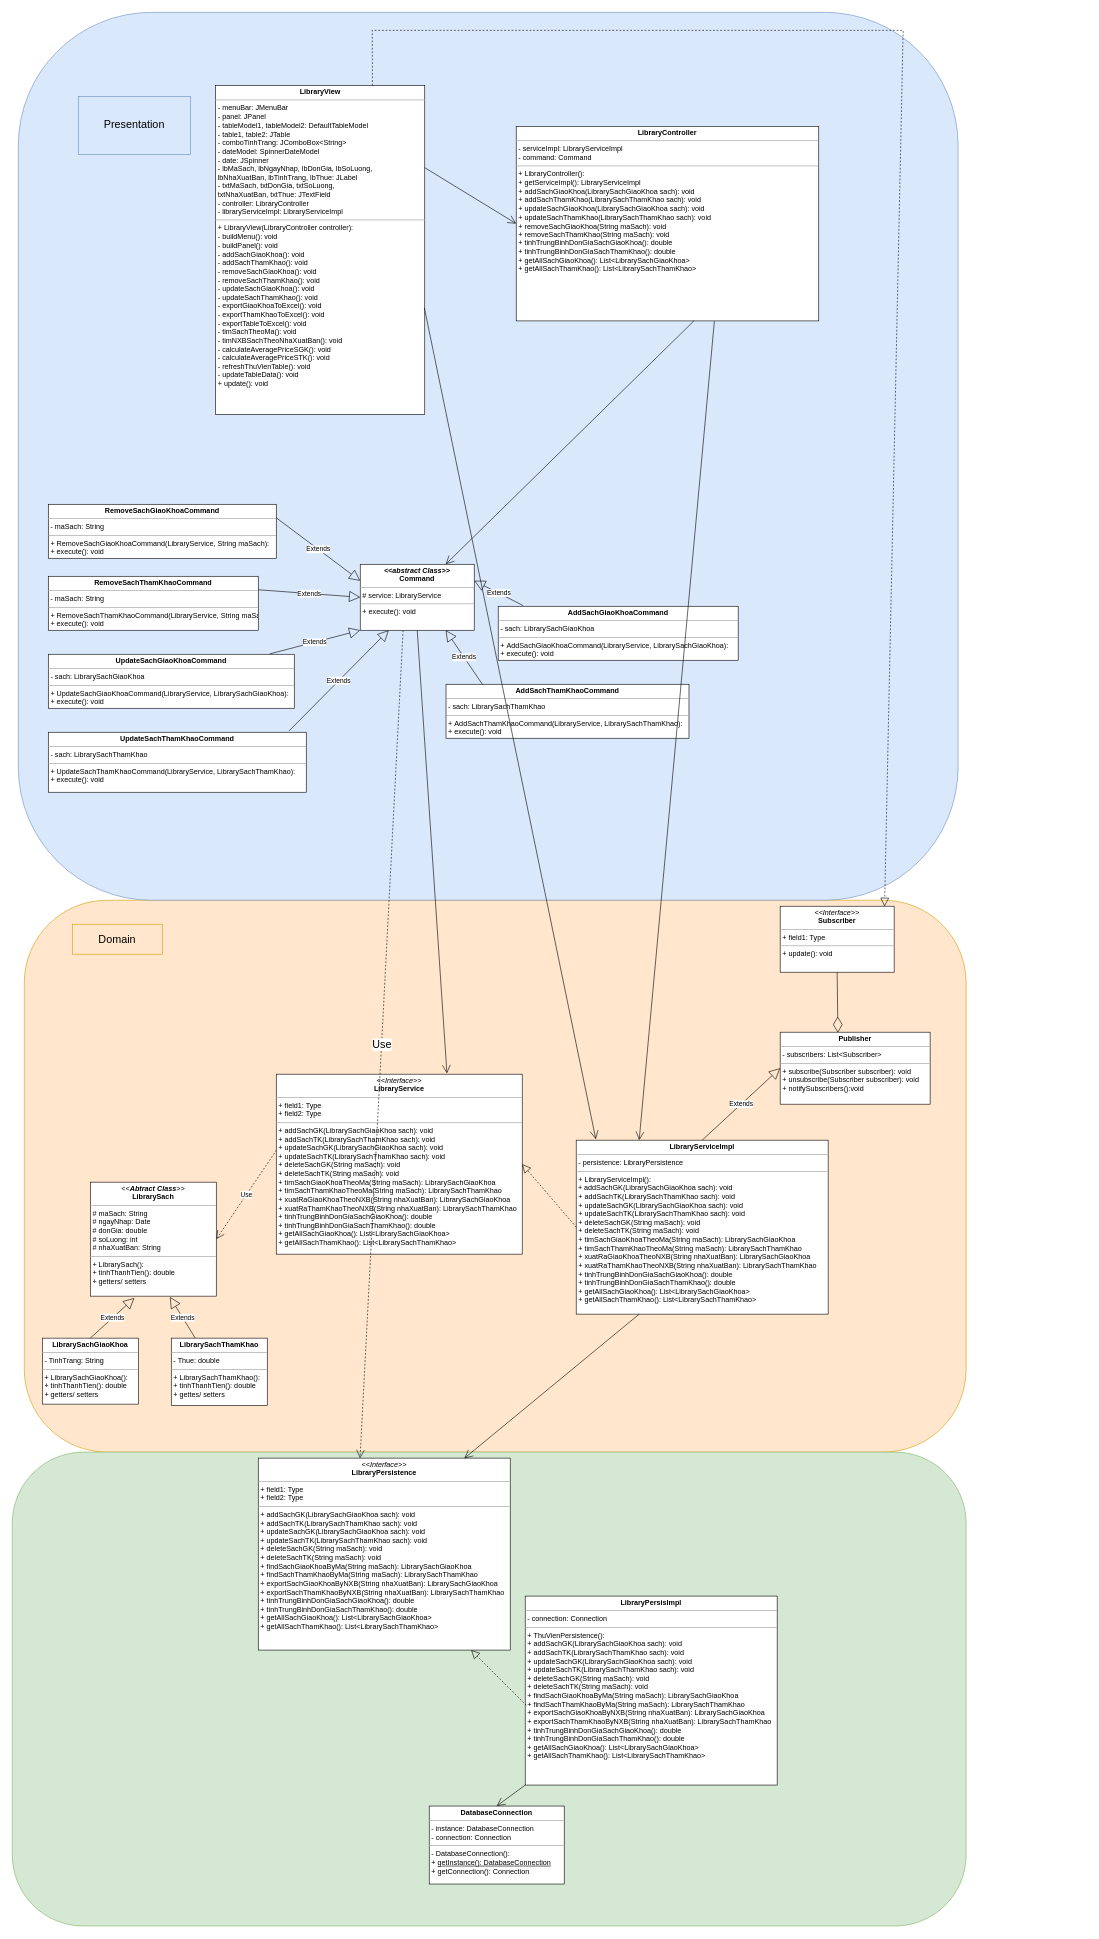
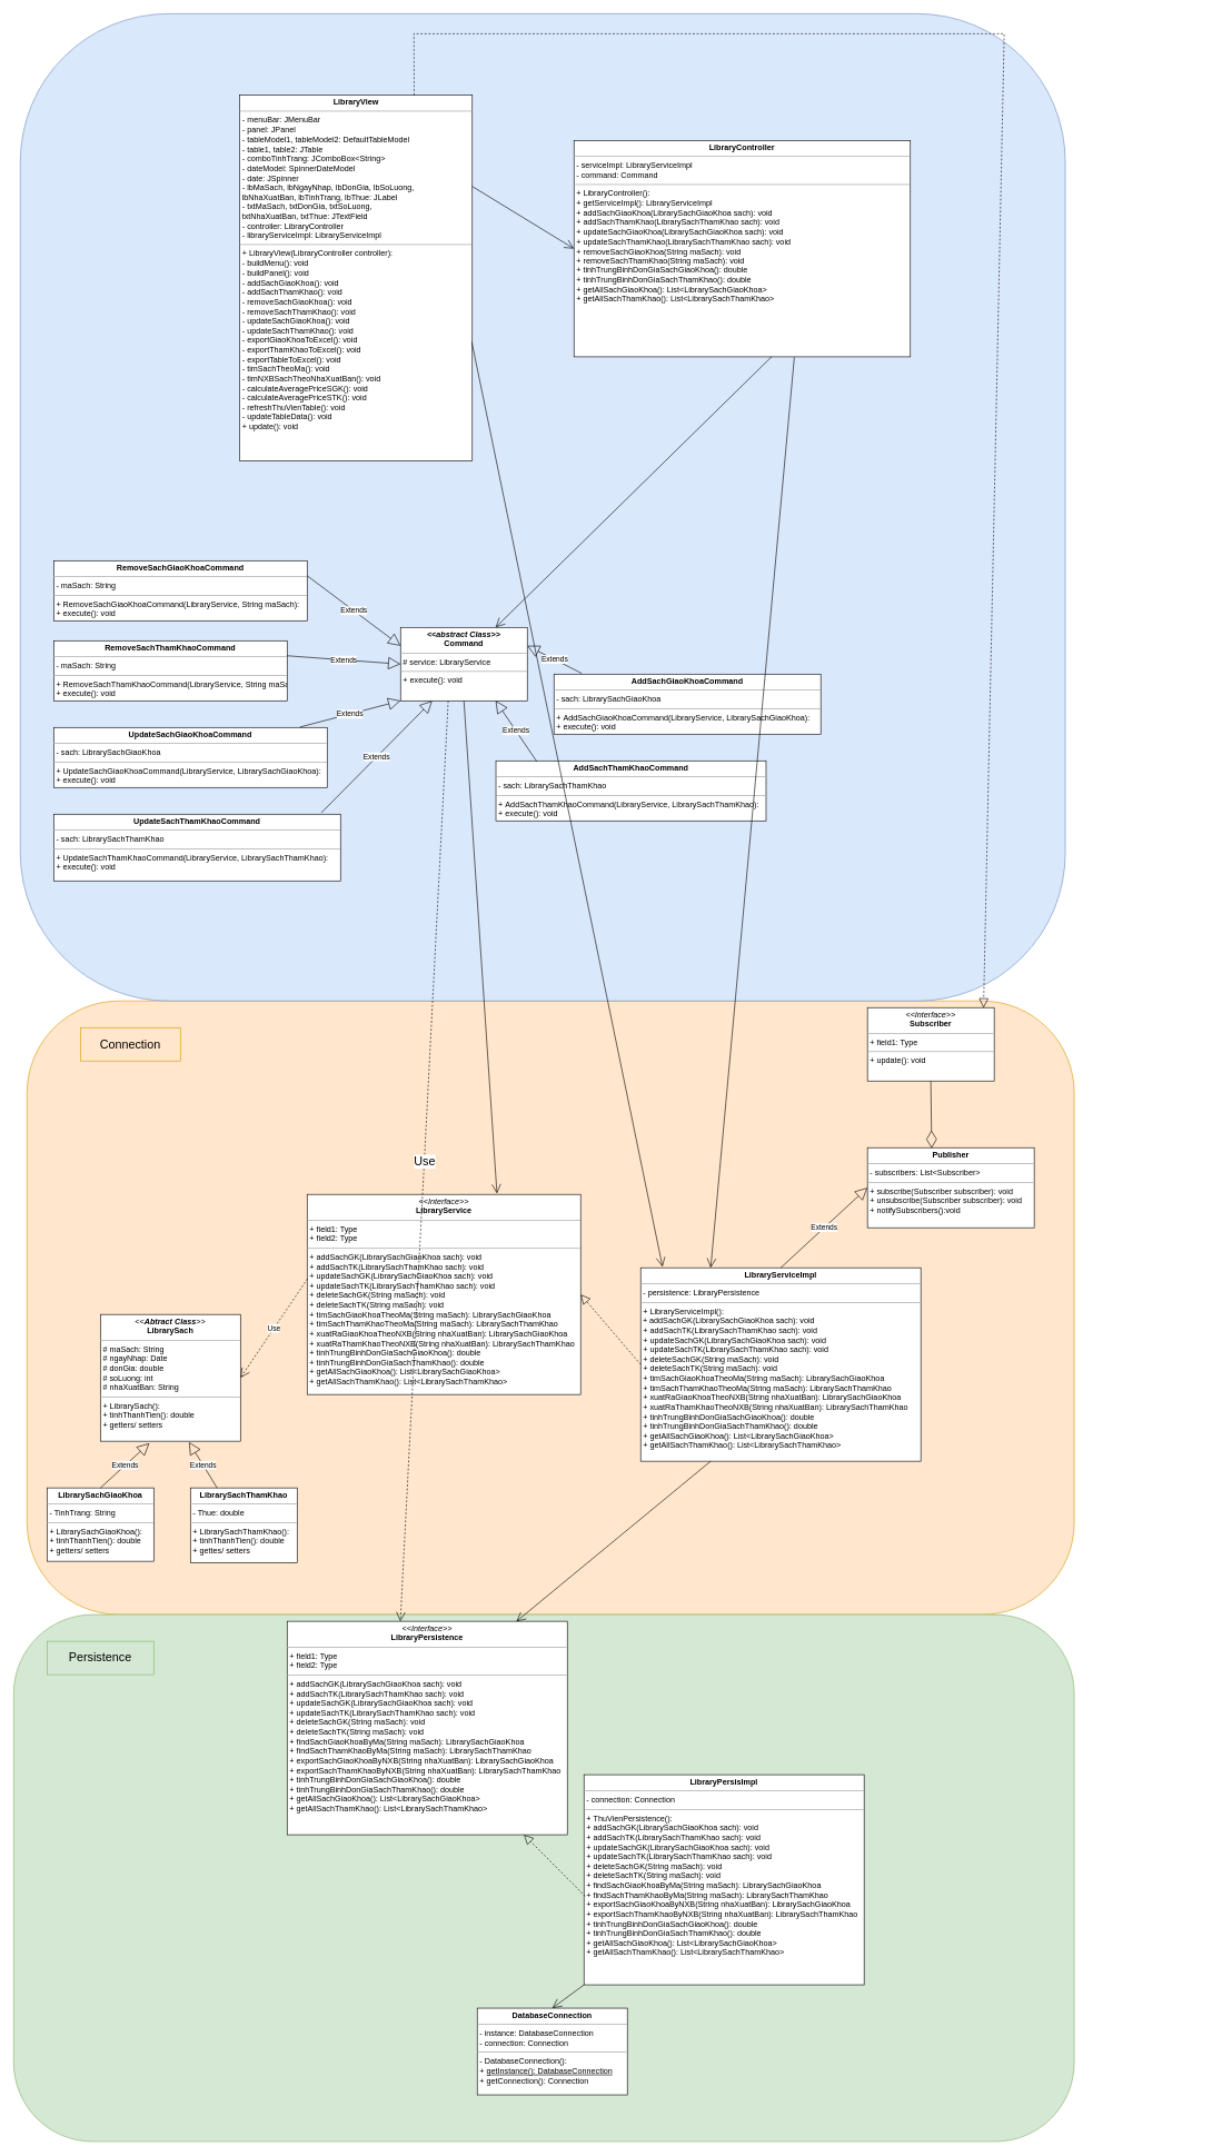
- <mxCell id="12" value="&lt;font style=&quot;font-size: 18px;&quot;&gt;Presentation&lt;/font&gt;" style="text;html=1;strokeColor=#6c8ebf;fillColor=#dae8fc;align=center;verticalAlign=middle;whiteSpace=wrap;rounded=0;" vertex="1" parent="10"><mxGeometry x="70" y="70" width="186.76" height="96.96" as="geometry" /></mxCell>
- <mxCell id="4" value="Domain" style="text;html=1;strokeColor=#d79b00;fillColor=#ffe6cc;align=center;verticalAlign=middle;whiteSpace=wrap;rounded=0;fontSize=18;" vertex="1" parent="2"><mxGeometry x="80" y="40" width="150" height="50" as="geometry" /></mxCell>
+ <mxCell id="4" value="Connection" style="text;html=1;strokeColor=#d79b00;fillColor=#ffe6cc;align=center;verticalAlign=middle;whiteSpace=wrap;rounded=0;fontSize=18;" vertex="1" parent="2"><mxGeometry x="80" y="40" width="150" height="50" as="geometry" /></mxCell>
+ <mxCell id="45" value="Persistence" style="text;html=1;strokeColor=#82b366;fillColor=#d5e8d4;align=center;verticalAlign=middle;whiteSpace=wrap;rounded=0;fontSize=18;" vertex="1" parent="43"><mxGeometry x="50" y="40" width="160" height="50" as="geometry" /></mxCell>
